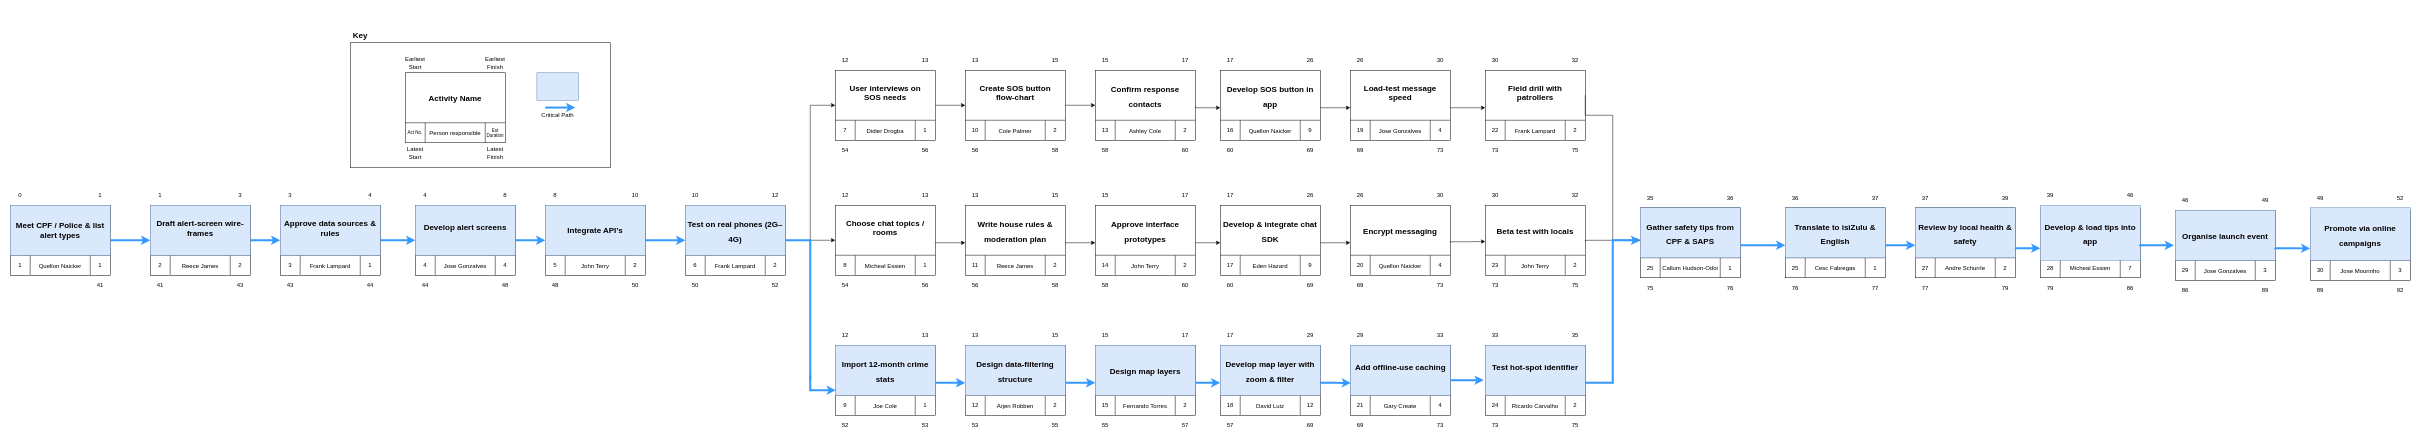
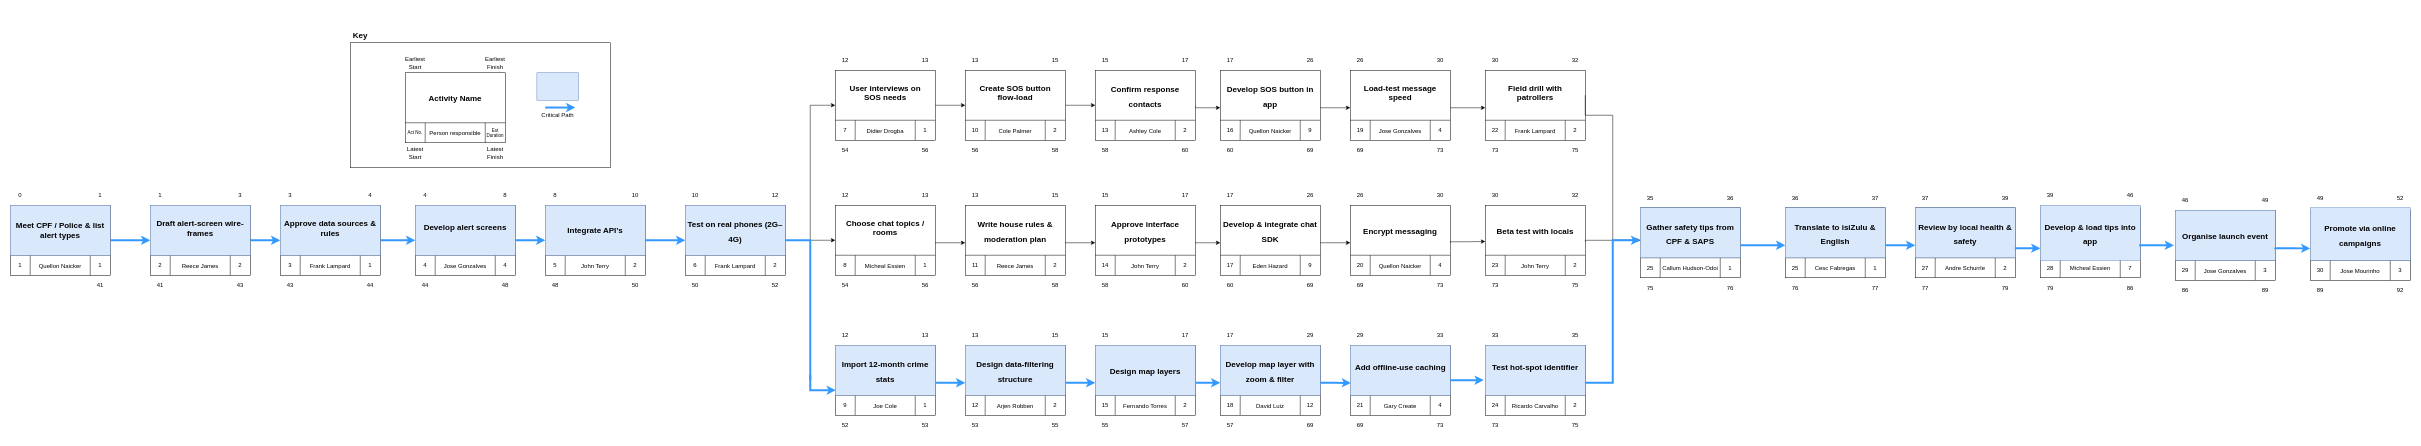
- <mxCell id="78" value="&lt;table cellpadding=&quot;0&quot; border=&quot;0&quot; class=&quot;MsoNormalTable&quot;&gt;&lt;tbody&gt;&lt;tr&gt;&lt;td style=&quot;width: 133.3pt; padding: 0.75pt;&quot; width=&quot;178&quot;&gt;&lt;p style=&quot;margin: 0cm 0cm 8pt; line-height: 18.4px; font-size: 12pt; font-family: Aptos, sans-serif;&quot; class=&quot;MsoNormal&quot;&gt;Create SOS button flow-chart&lt;/p&gt;&lt;/td&gt;&lt;/tr&gt;&lt;/tbody&gt;&lt;/table&gt;" style="text;html=1;fontSize=24;fontStyle=1;verticalAlign=middle;align=center;whiteSpace=wrap;" vertex="1" parent="1"><mxGeometry x="1930" y="140" width="200" height="100" as="geometry" /></mxCell>
+ <mxCell id="78" value="&lt;table cellpadding=&quot;0&quot; border=&quot;0&quot; class=&quot;MsoNormalTable&quot;&gt;&lt;tbody&gt;&lt;tr&gt;&lt;td style=&quot;width: 133.3pt; padding: 0.75pt;&quot; width=&quot;178&quot;&gt;&lt;p style=&quot;margin: 0cm 0cm 8pt; line-height: 18.4px; font-size: 12pt; font-family: Aptos, sans-serif;&quot; class=&quot;MsoNormal&quot;&gt;Create SOS button flow-load&lt;/p&gt;&lt;/td&gt;&lt;/tr&gt;&lt;/tbody&gt;&lt;/table&gt;" style="text;html=1;fontSize=24;fontStyle=1;verticalAlign=middle;align=center;whiteSpace=wrap;" vertex="1" parent="1"><mxGeometry x="1930" y="140" width="200" height="100" as="geometry" /></mxCell>
